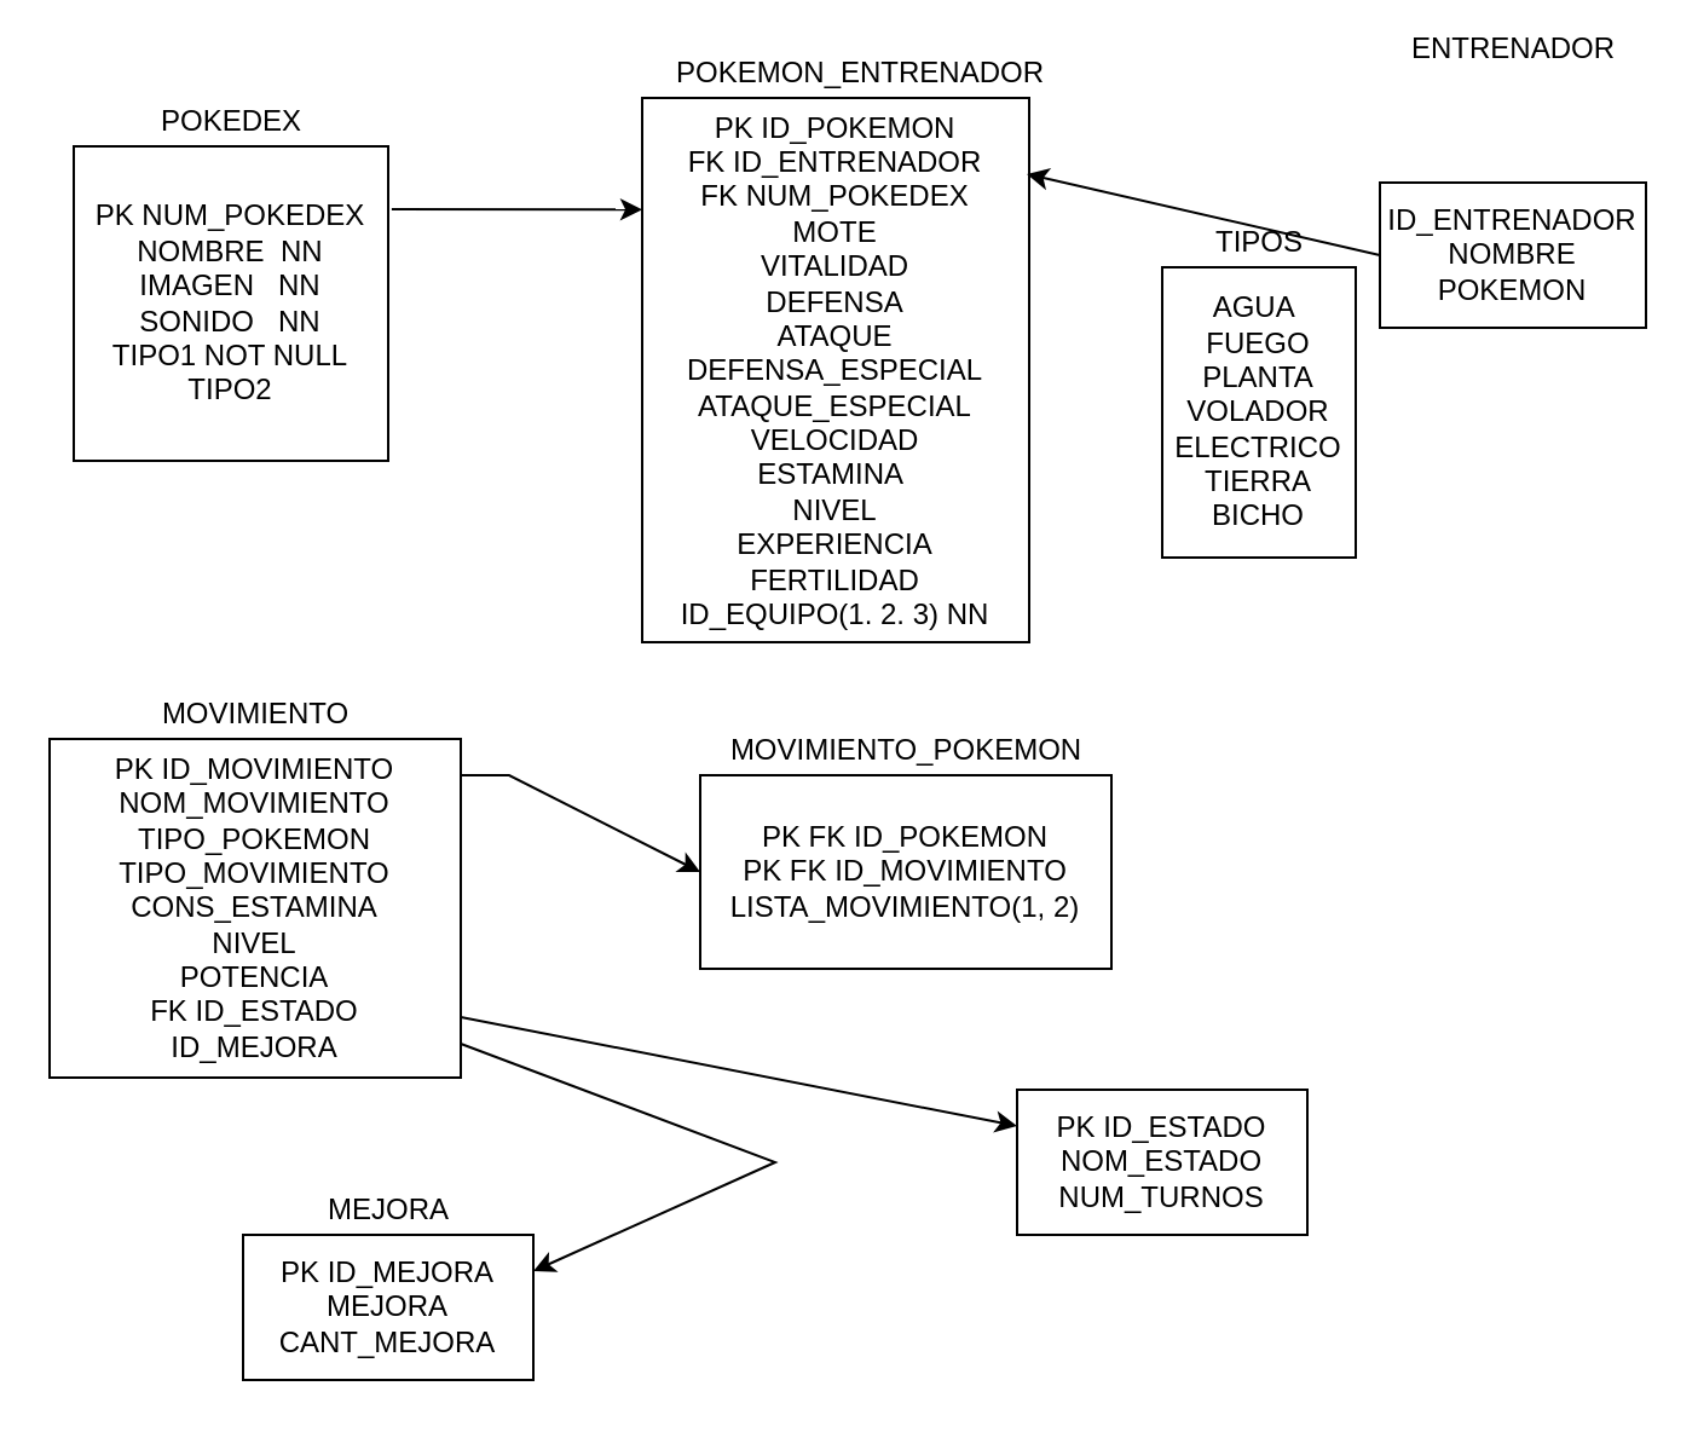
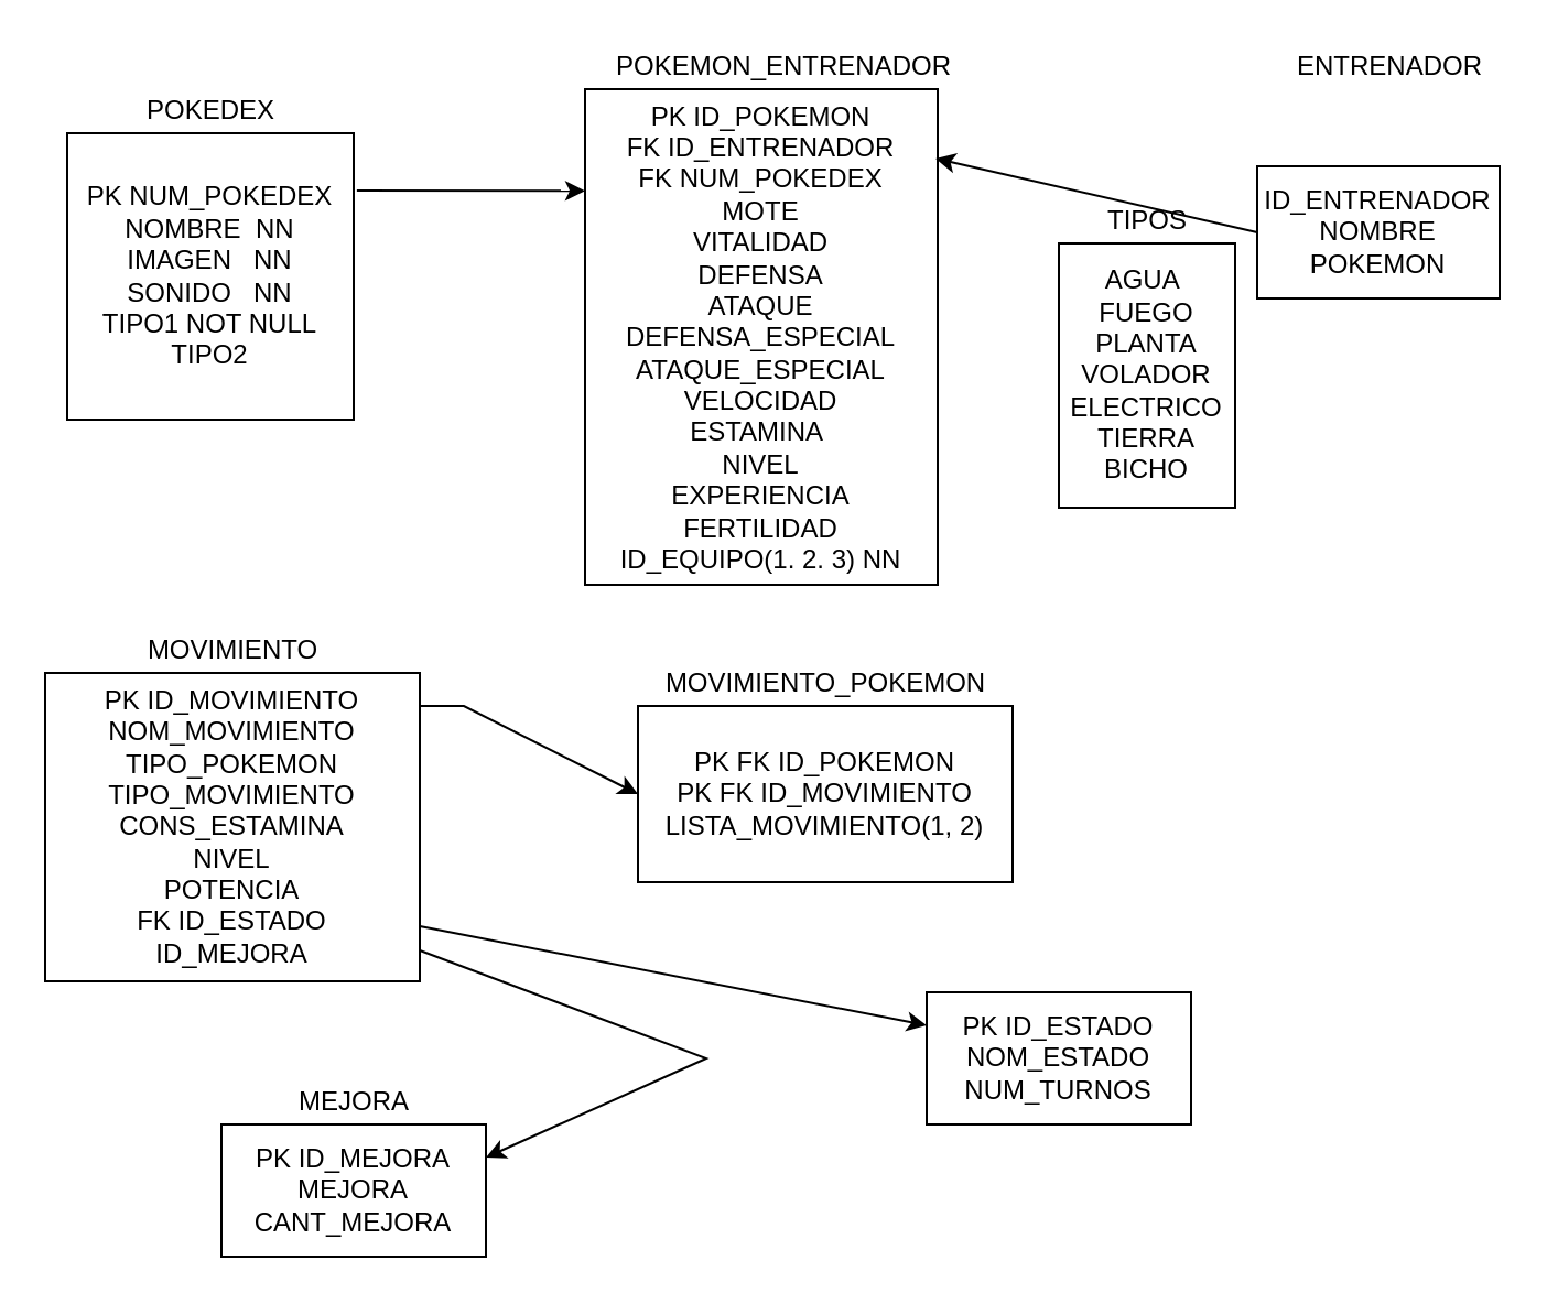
- <mxCell id="8" value="ENTRENADOR&lt;br&gt;" style="text;html=1;align=center;verticalAlign=middle;resizable=0;points=[];autosize=1;strokeColor=none;fillColor=none;" parent="1" vertex="1"><mxGeometry x="575" y="10" width="100" height="20" as="geometry" /></mxCell>
+ <mxCell id="8" value="ENTRENADOR&lt;br&gt;" style="text;html=1;align=center;verticalAlign=middle;resizable=0;points=[];autosize=1;strokeColor=none;fillColor=none;" parent="1" vertex="1"><mxGeometry x="580" y="20" width="100" height="20" as="geometry" /></mxCell>
